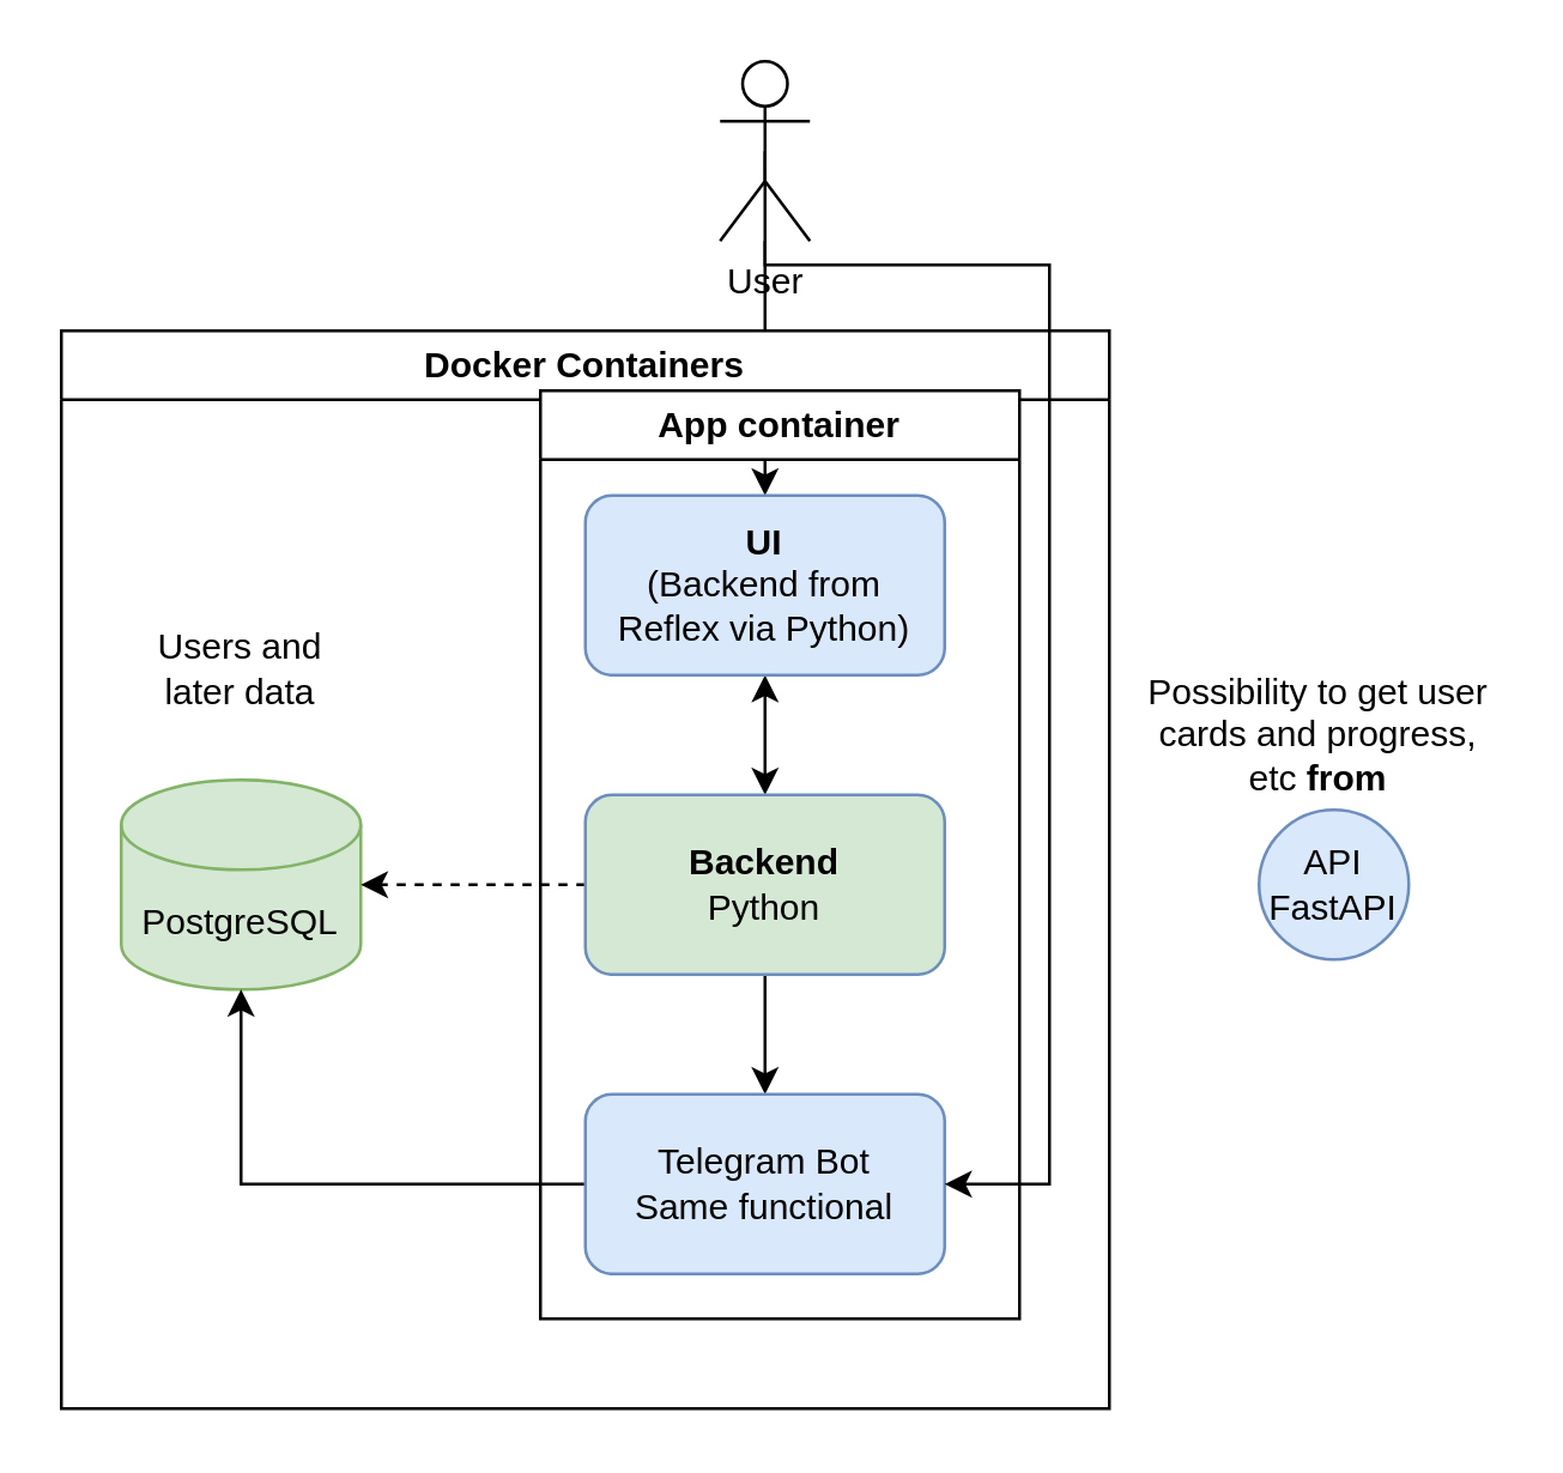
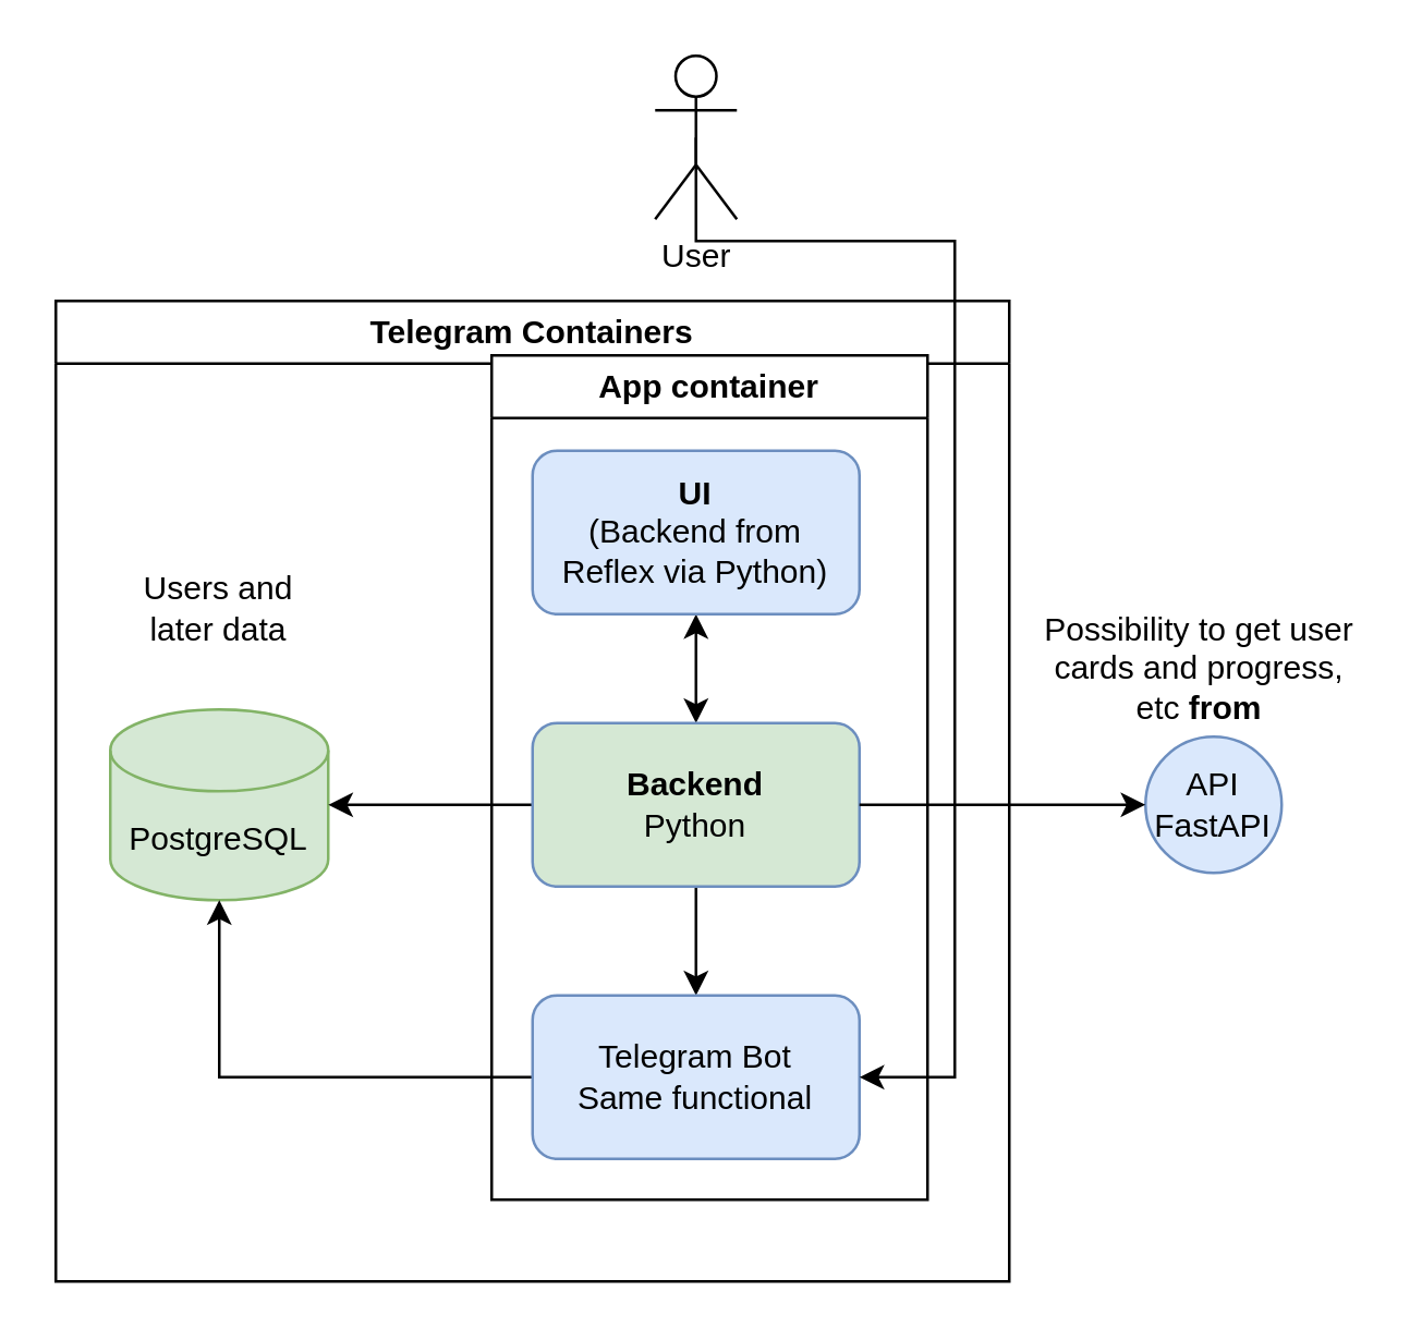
- <mxCell id="2" style="edgeStyle=orthogonalEdgeStyle;rounded=0;orthogonalLoop=1;jettySize=auto;html=1;entryX=0.5;entryY=0;entryDx=0;entryDy=0;" parent="1" source="3" target="11" edge="1"><mxGeometry relative="1" as="geometry" /></mxCell>
- <mxCell id="4" value="Docker Containers" style="swimlane;whiteSpace=wrap;html=1;" parent="1" vertex="1"><mxGeometry x="20" y="110" width="350" height="360" as="geometry" /></mxCell>
+ <mxCell id="4" value="Telegram Containers" style="swimlane;whiteSpace=wrap;html=1;" parent="1" vertex="1"><mxGeometry x="20" y="110" width="350" height="360" as="geometry" /></mxCell>
- <mxCell id="7" style="edgeStyle=orthogonalEdgeStyle;rounded=0;orthogonalLoop=1;jettySize=auto;html=1;entryX=1;entryY=0.5;entryDx=0;entryDy=0;entryPerimeter=0;dashed=1;" parent="5" source="13" target="6" edge="1"><mxGeometry relative="1" as="geometry" /></mxCell>
+ <mxCell id="7" style="edgeStyle=orthogonalEdgeStyle;rounded=0;orthogonalLoop=1;jettySize=auto;html=1;entryX=1;entryY=0.5;entryDx=0;entryDy=0;entryPerimeter=0;" parent="5" source="13" target="6" edge="1"><mxGeometry relative="1" as="geometry" /></mxCell>
+ <mxCell id="16" value="" style="edgeStyle=orthogonalEdgeStyle;rounded=0;orthogonalLoop=1;jettySize=auto;html=1;" parent="5" source="13" target="15" edge="1"><mxGeometry relative="1" as="geometry" /></mxCell>
